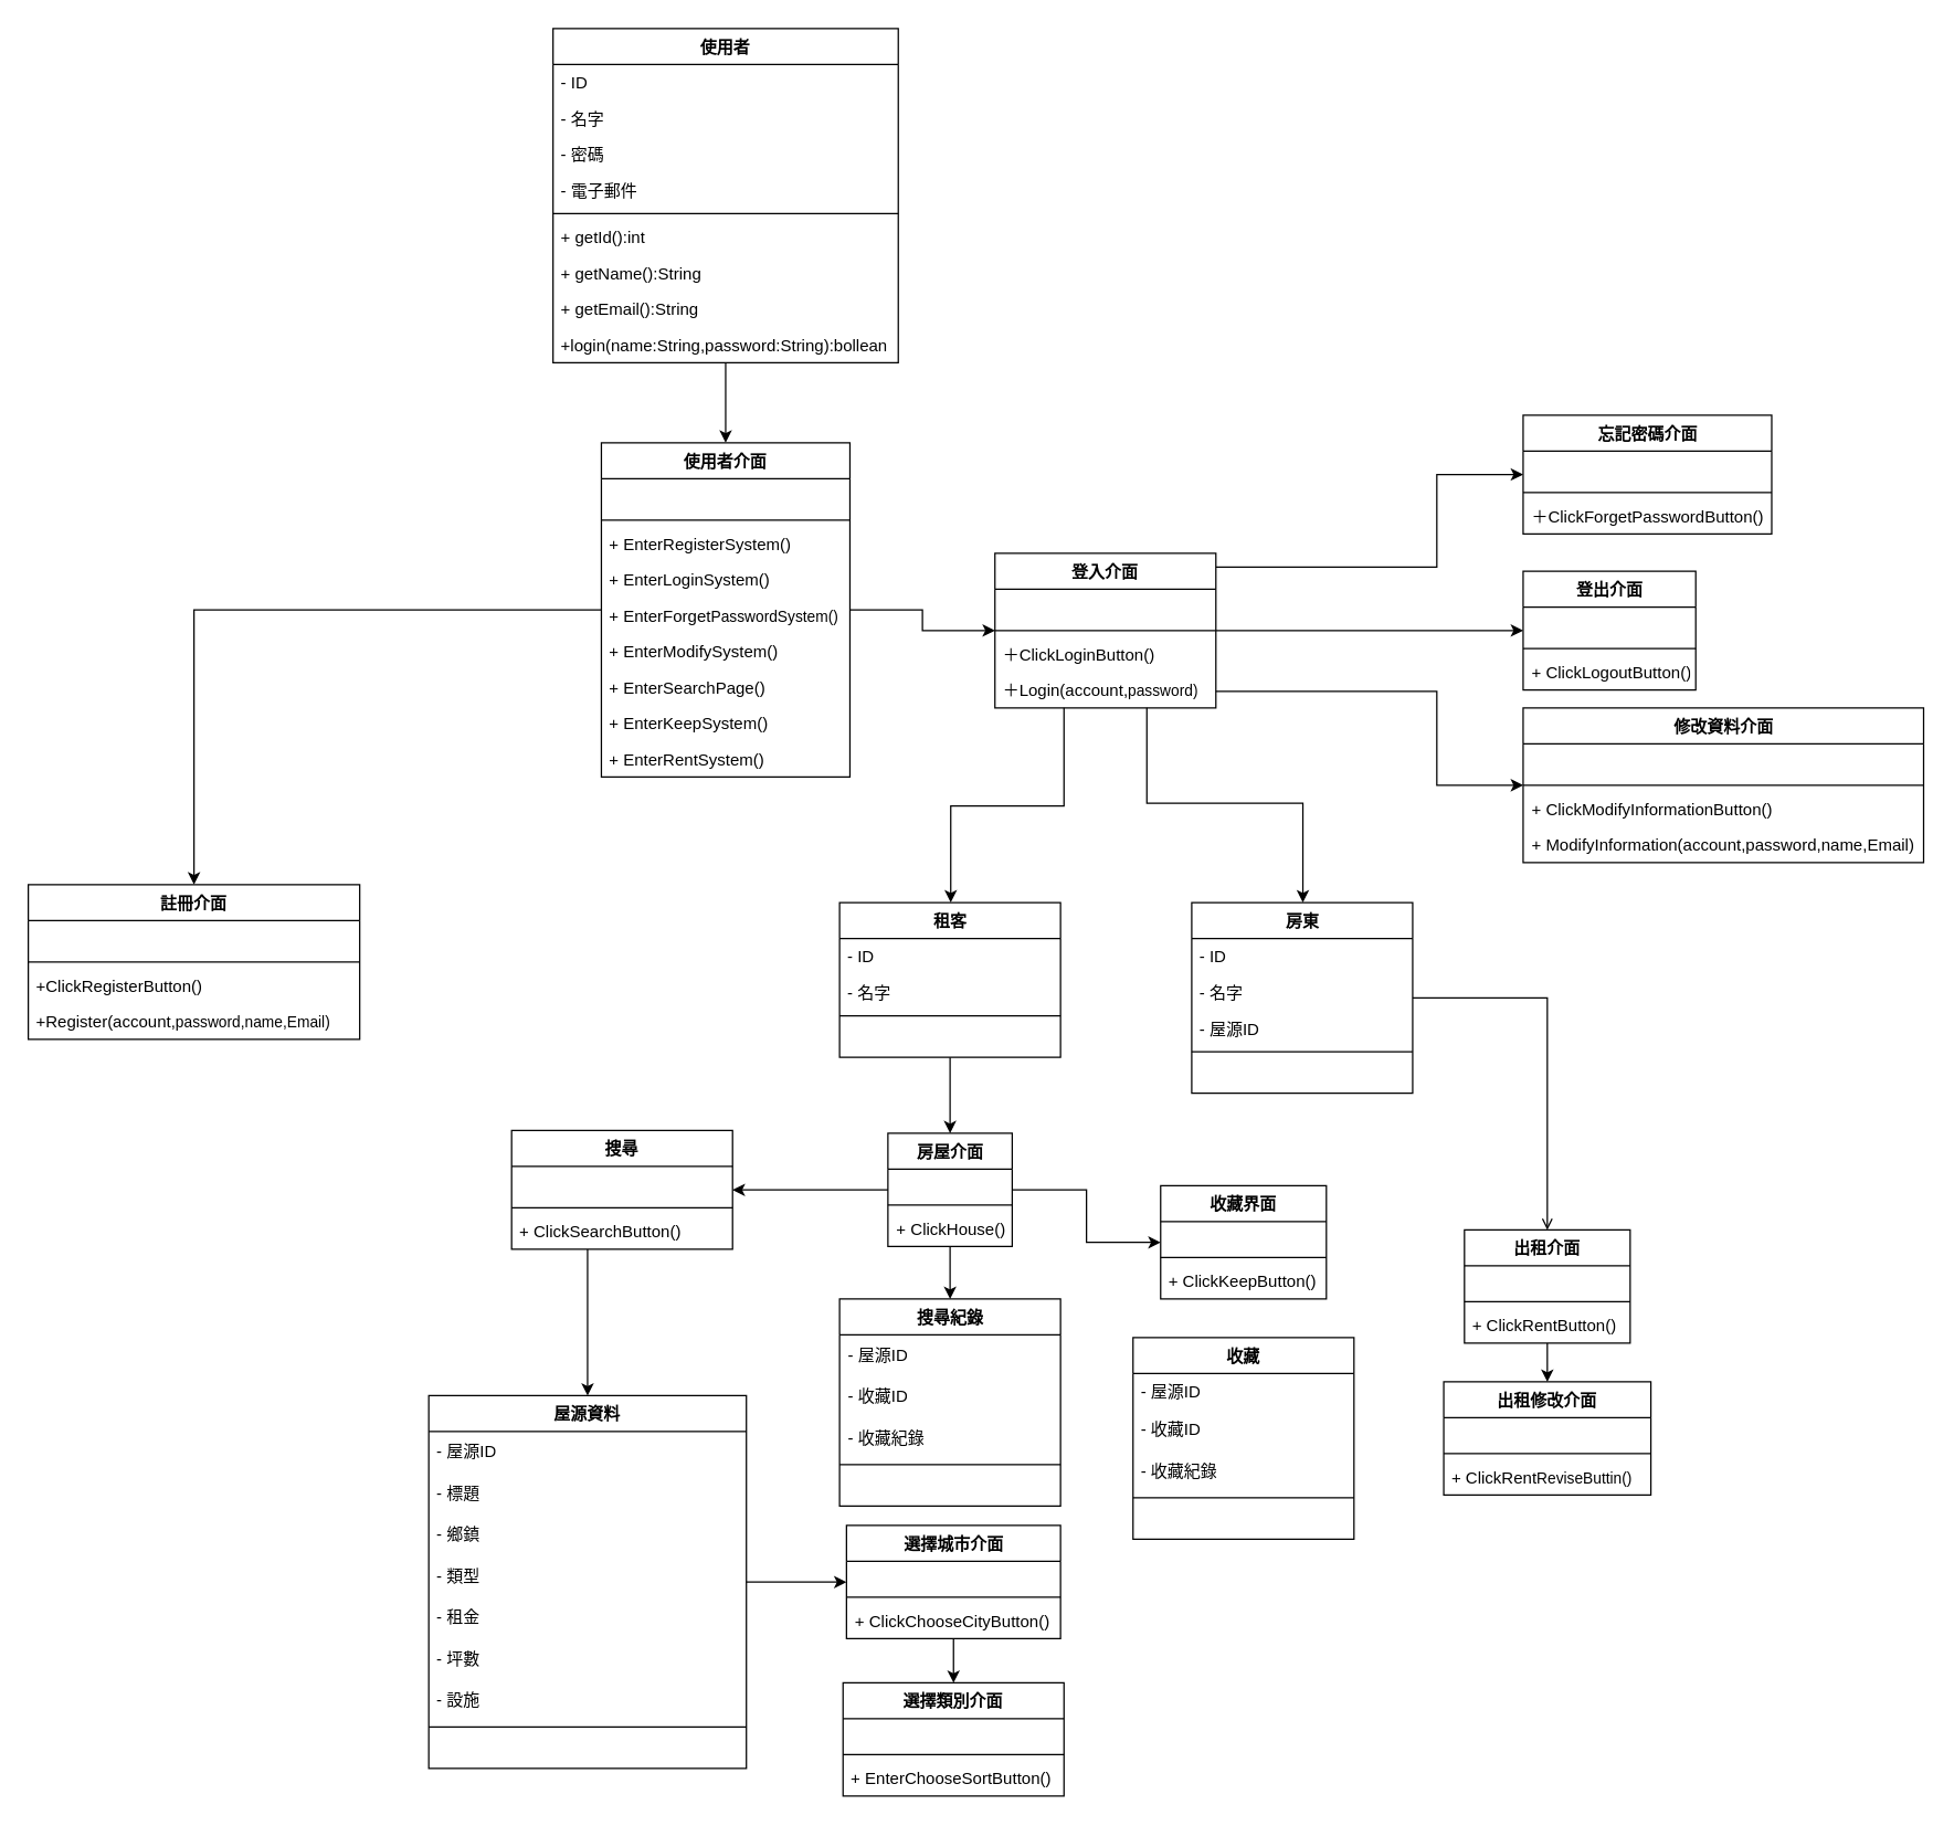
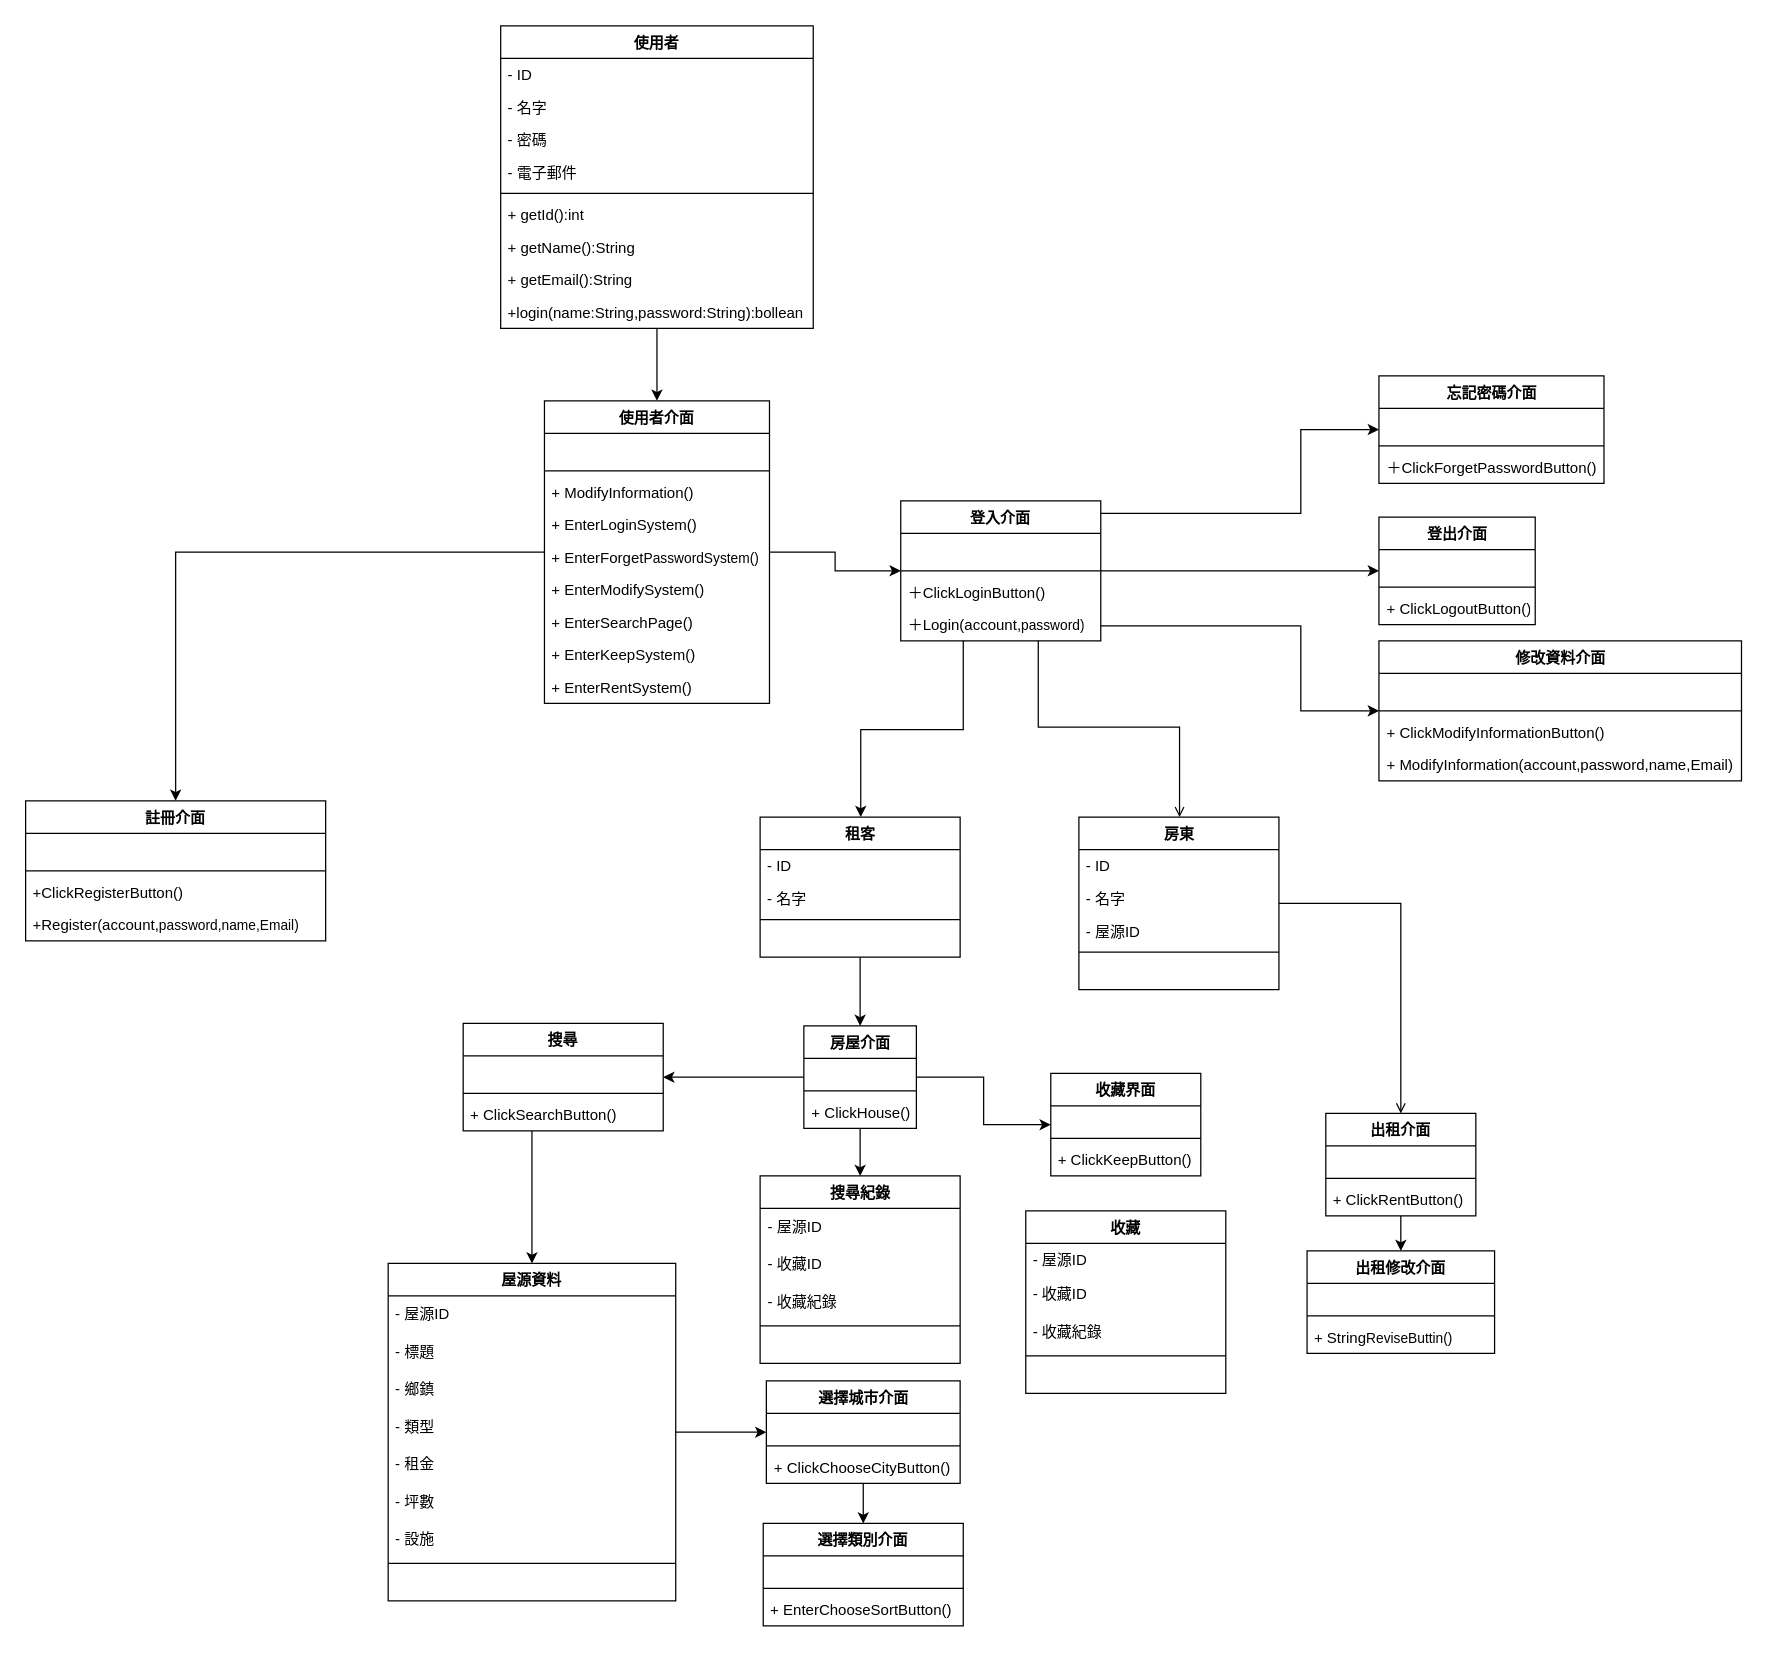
- <mxCell id="111" value="+&amp;nbsp;EnterRegisterSystem()" style="text;strokeColor=none;fillColor=none;align=left;verticalAlign=top;spacingLeft=4;spacingRight=4;overflow=hidden;rotatable=0;points=[[0,0.5],[1,0.5]];portConstraint=eastwest;whiteSpace=wrap;html=1;" vertex="1" parent="108"><mxGeometry y="60" width="180" height="26" as="geometry" /></mxCell>
+ <mxCell id="111" value="+&amp;nbsp;ModifyInformation()" style="text;strokeColor=none;fillColor=none;align=left;verticalAlign=top;spacingLeft=4;spacingRight=4;overflow=hidden;rotatable=0;points=[[0,0.5],[1,0.5]];portConstraint=eastwest;whiteSpace=wrap;html=1;" vertex="1" parent="108"><mxGeometry y="60" width="180" height="26" as="geometry" /></mxCell>
- <mxCell id="11" style="edgeStyle=orthogonalEdgeStyle;rounded=0;orthogonalLoop=1;jettySize=auto;html=1;" edge="1" parent="1" source="12" target="100"><mxGeometry relative="1" as="geometry"><Array as="points"><mxPoint x="830" y="581" /><mxPoint x="943" y="581" /></Array></mxGeometry></mxCell>
+ <mxCell id="11" style="edgeStyle=orthogonalEdgeStyle;rounded=0;orthogonalLoop=1;jettySize=auto;html=1;endArrow=open;" edge="1" parent="1" source="12" target="100"><mxGeometry relative="1" as="geometry"><Array as="points"><mxPoint x="830" y="581" /><mxPoint x="943" y="581" /></Array></mxGeometry></mxCell>
- <mxCell id="58" value="+&amp;nbsp;ClickRent&lt;span style=&quot;font-size: 11px; text-align: center; background-color: rgb(255, 255, 255);&quot;&gt;ReviseButtin()&lt;/span&gt;" style="text;strokeColor=none;fillColor=none;align=left;verticalAlign=top;spacingLeft=4;spacingRight=4;overflow=hidden;rotatable=0;points=[[0,0.5],[1,0.5]];portConstraint=eastwest;whiteSpace=wrap;html=1;" vertex="1" parent="55"><mxGeometry y="56" width="150" height="26" as="geometry" /></mxCell>
+ <mxCell id="58" value="+&amp;nbsp;String&lt;span style=&quot;font-size: 11px; text-align: center; background-color: rgb(255, 255, 255);&quot;&gt;ReviseButtin()&lt;/span&gt;" style="text;strokeColor=none;fillColor=none;align=left;verticalAlign=top;spacingLeft=4;spacingRight=4;overflow=hidden;rotatable=0;points=[[0,0.5],[1,0.5]];portConstraint=eastwest;whiteSpace=wrap;html=1;" vertex="1" parent="55"><mxGeometry y="56" width="150" height="26" as="geometry" /></mxCell>
